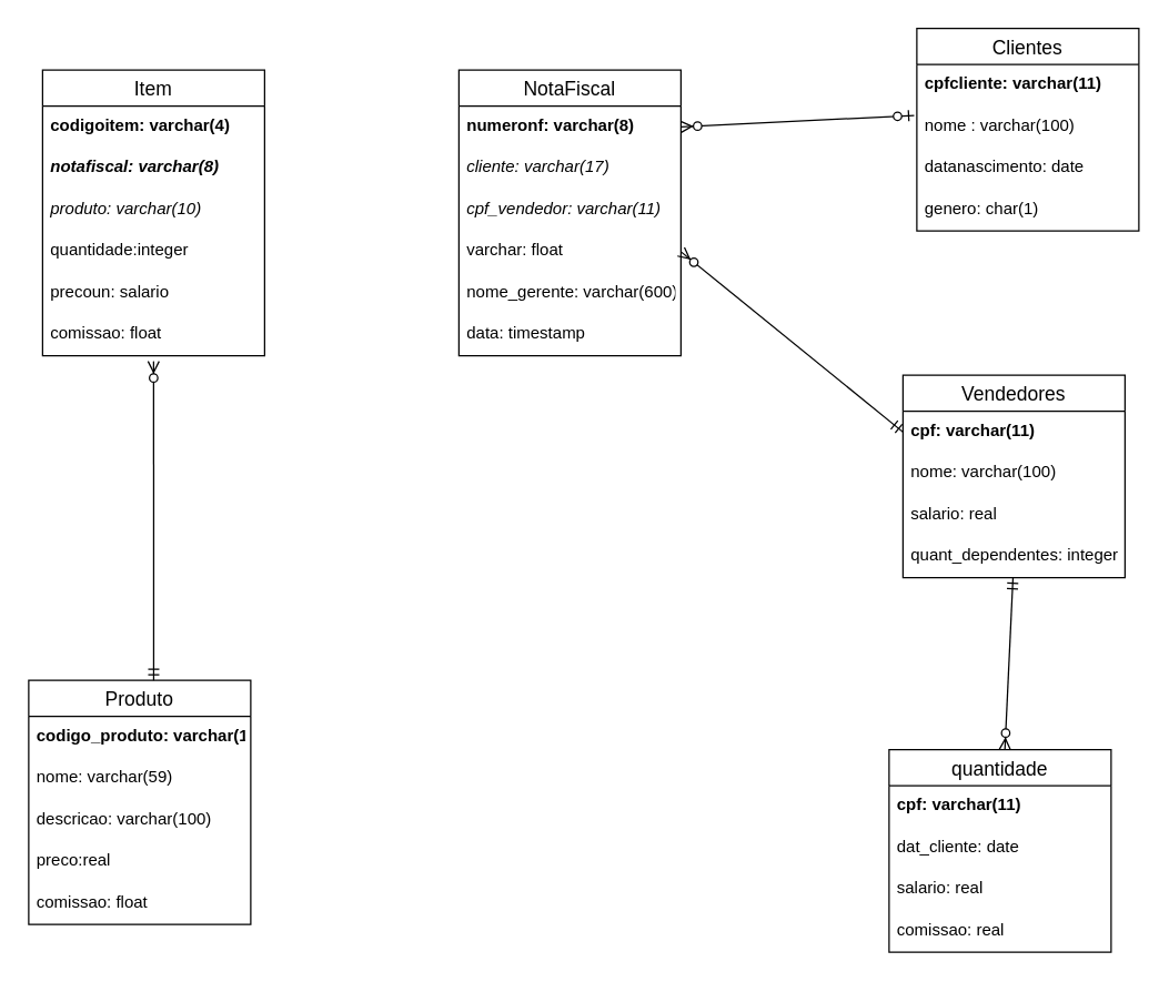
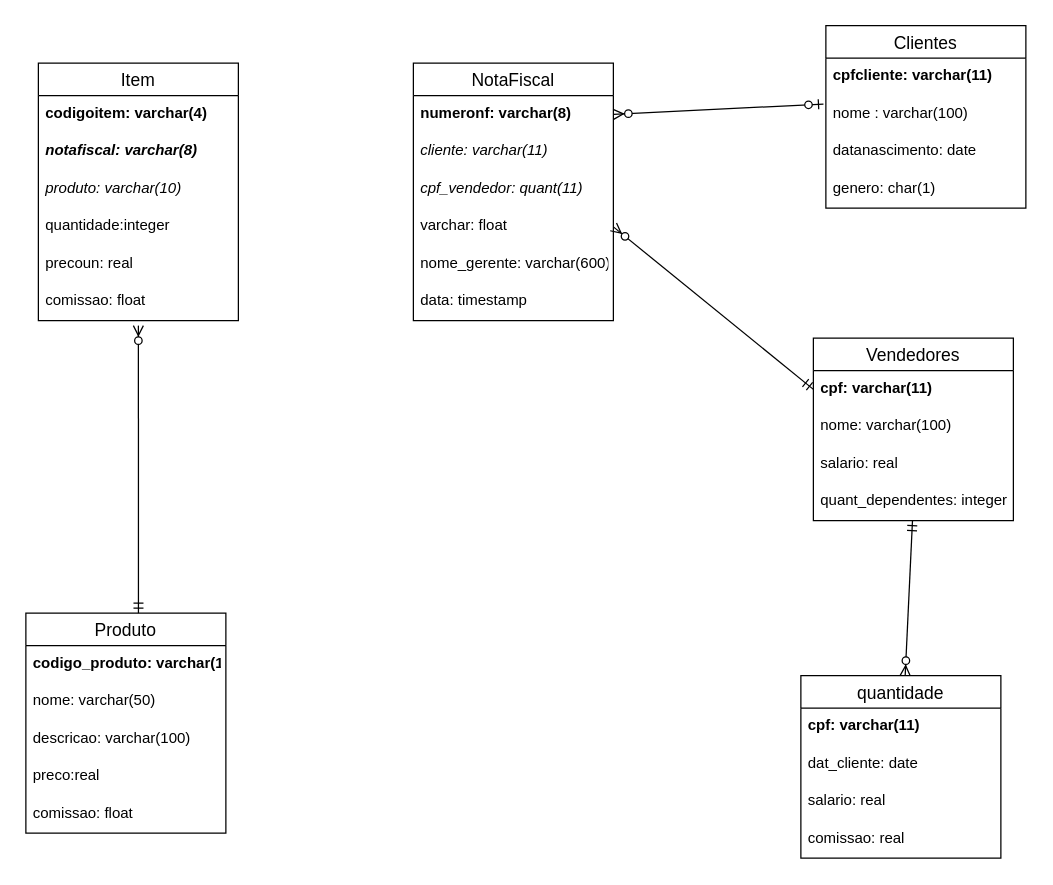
- <mxCell id="9" value="cliente: varchar(17)" style="text;strokeColor=none;fillColor=none;spacingLeft=4;spacingRight=4;overflow=hidden;rotatable=0;points=[[0,0.5],[1,0.5]];portConstraint=eastwest;fontSize=12;fontStyle=2" parent="7" vertex="1"><mxGeometry y="56" width="160" height="30" as="geometry" /></mxCell>
+ <mxCell id="9" value="cliente: varchar(11)" style="text;strokeColor=none;fillColor=none;spacingLeft=4;spacingRight=4;overflow=hidden;rotatable=0;points=[[0,0.5],[1,0.5]];portConstraint=eastwest;fontSize=12;fontStyle=2" parent="7" vertex="1"><mxGeometry y="56" width="160" height="30" as="geometry" /></mxCell>
- <mxCell id="10" value="cpf_vendedor: varchar(11)" style="text;strokeColor=none;fillColor=none;spacingLeft=4;spacingRight=4;overflow=hidden;rotatable=0;points=[[0,0.5],[1,0.5]];portConstraint=eastwest;fontSize=12;fontStyle=2" parent="7" vertex="1"><mxGeometry y="86" width="160" height="30" as="geometry" /></mxCell>
+ <mxCell id="10" value="cpf_vendedor: quant(11)" style="text;strokeColor=none;fillColor=none;spacingLeft=4;spacingRight=4;overflow=hidden;rotatable=0;points=[[0,0.5],[1,0.5]];portConstraint=eastwest;fontSize=12;fontStyle=2" parent="7" vertex="1"><mxGeometry y="86" width="160" height="30" as="geometry" /></mxCell>
- <mxCell id="19" value="precoun: salario" style="text;strokeColor=none;fillColor=none;spacingLeft=4;spacingRight=4;overflow=hidden;rotatable=0;points=[[0,0.5],[1,0.5]];portConstraint=eastwest;fontSize=12;" parent="14" vertex="1"><mxGeometry y="146" width="160" height="30" as="geometry" /></mxCell>
+ <mxCell id="19" value="precoun: real" style="text;strokeColor=none;fillColor=none;spacingLeft=4;spacingRight=4;overflow=hidden;rotatable=0;points=[[0,0.5],[1,0.5]];portConstraint=eastwest;fontSize=12;" parent="14" vertex="1"><mxGeometry y="146" width="160" height="30" as="geometry" /></mxCell>
- <mxCell id="28" value="nome: varchar(59)" style="text;strokeColor=none;fillColor=none;spacingLeft=4;spacingRight=4;overflow=hidden;rotatable=0;points=[[0,0.5],[1,0.5]];portConstraint=eastwest;fontSize=12;" parent="26" vertex="1"><mxGeometry y="56" width="160" height="30" as="geometry" /></mxCell>
+ <mxCell id="28" value="nome: varchar(50)" style="text;strokeColor=none;fillColor=none;spacingLeft=4;spacingRight=4;overflow=hidden;rotatable=0;points=[[0,0.5],[1,0.5]];portConstraint=eastwest;fontSize=12;" parent="26" vertex="1"><mxGeometry y="56" width="160" height="30" as="geometry" /></mxCell>
